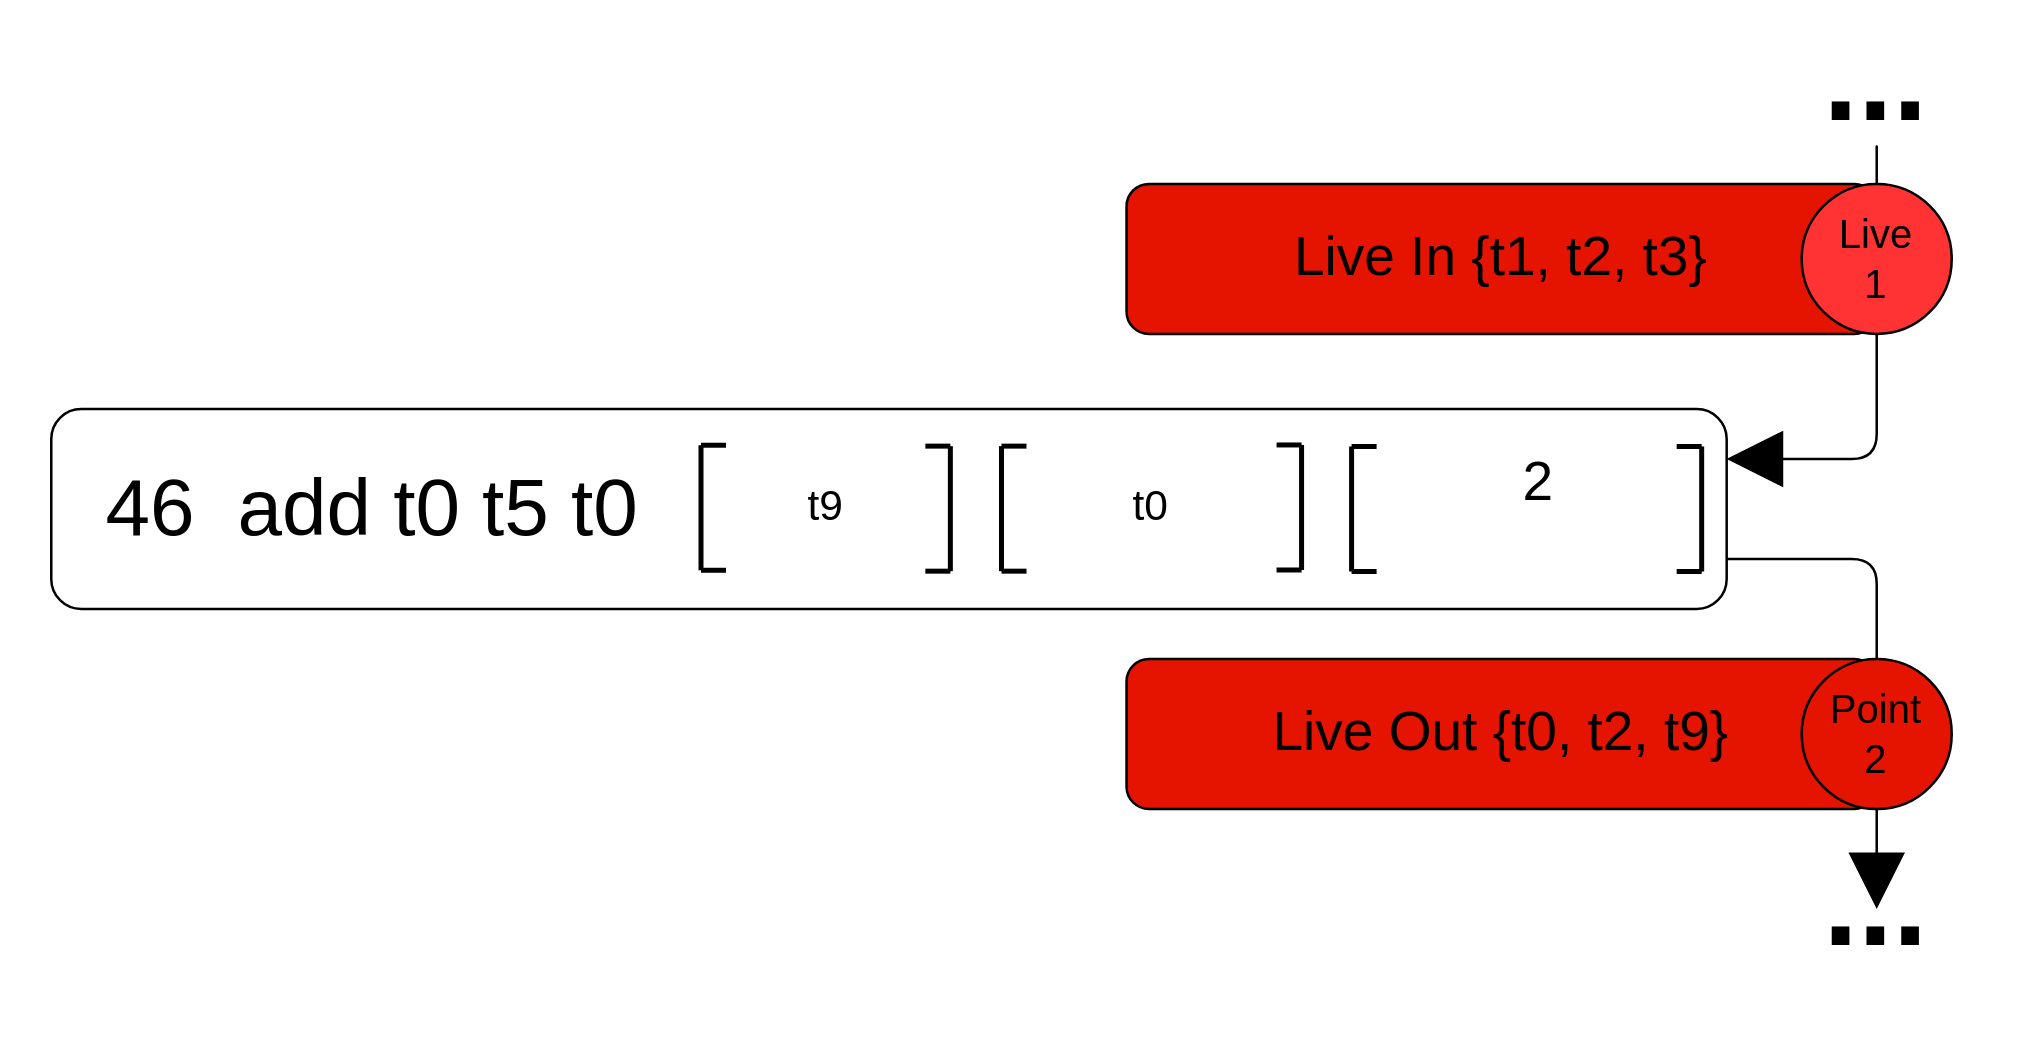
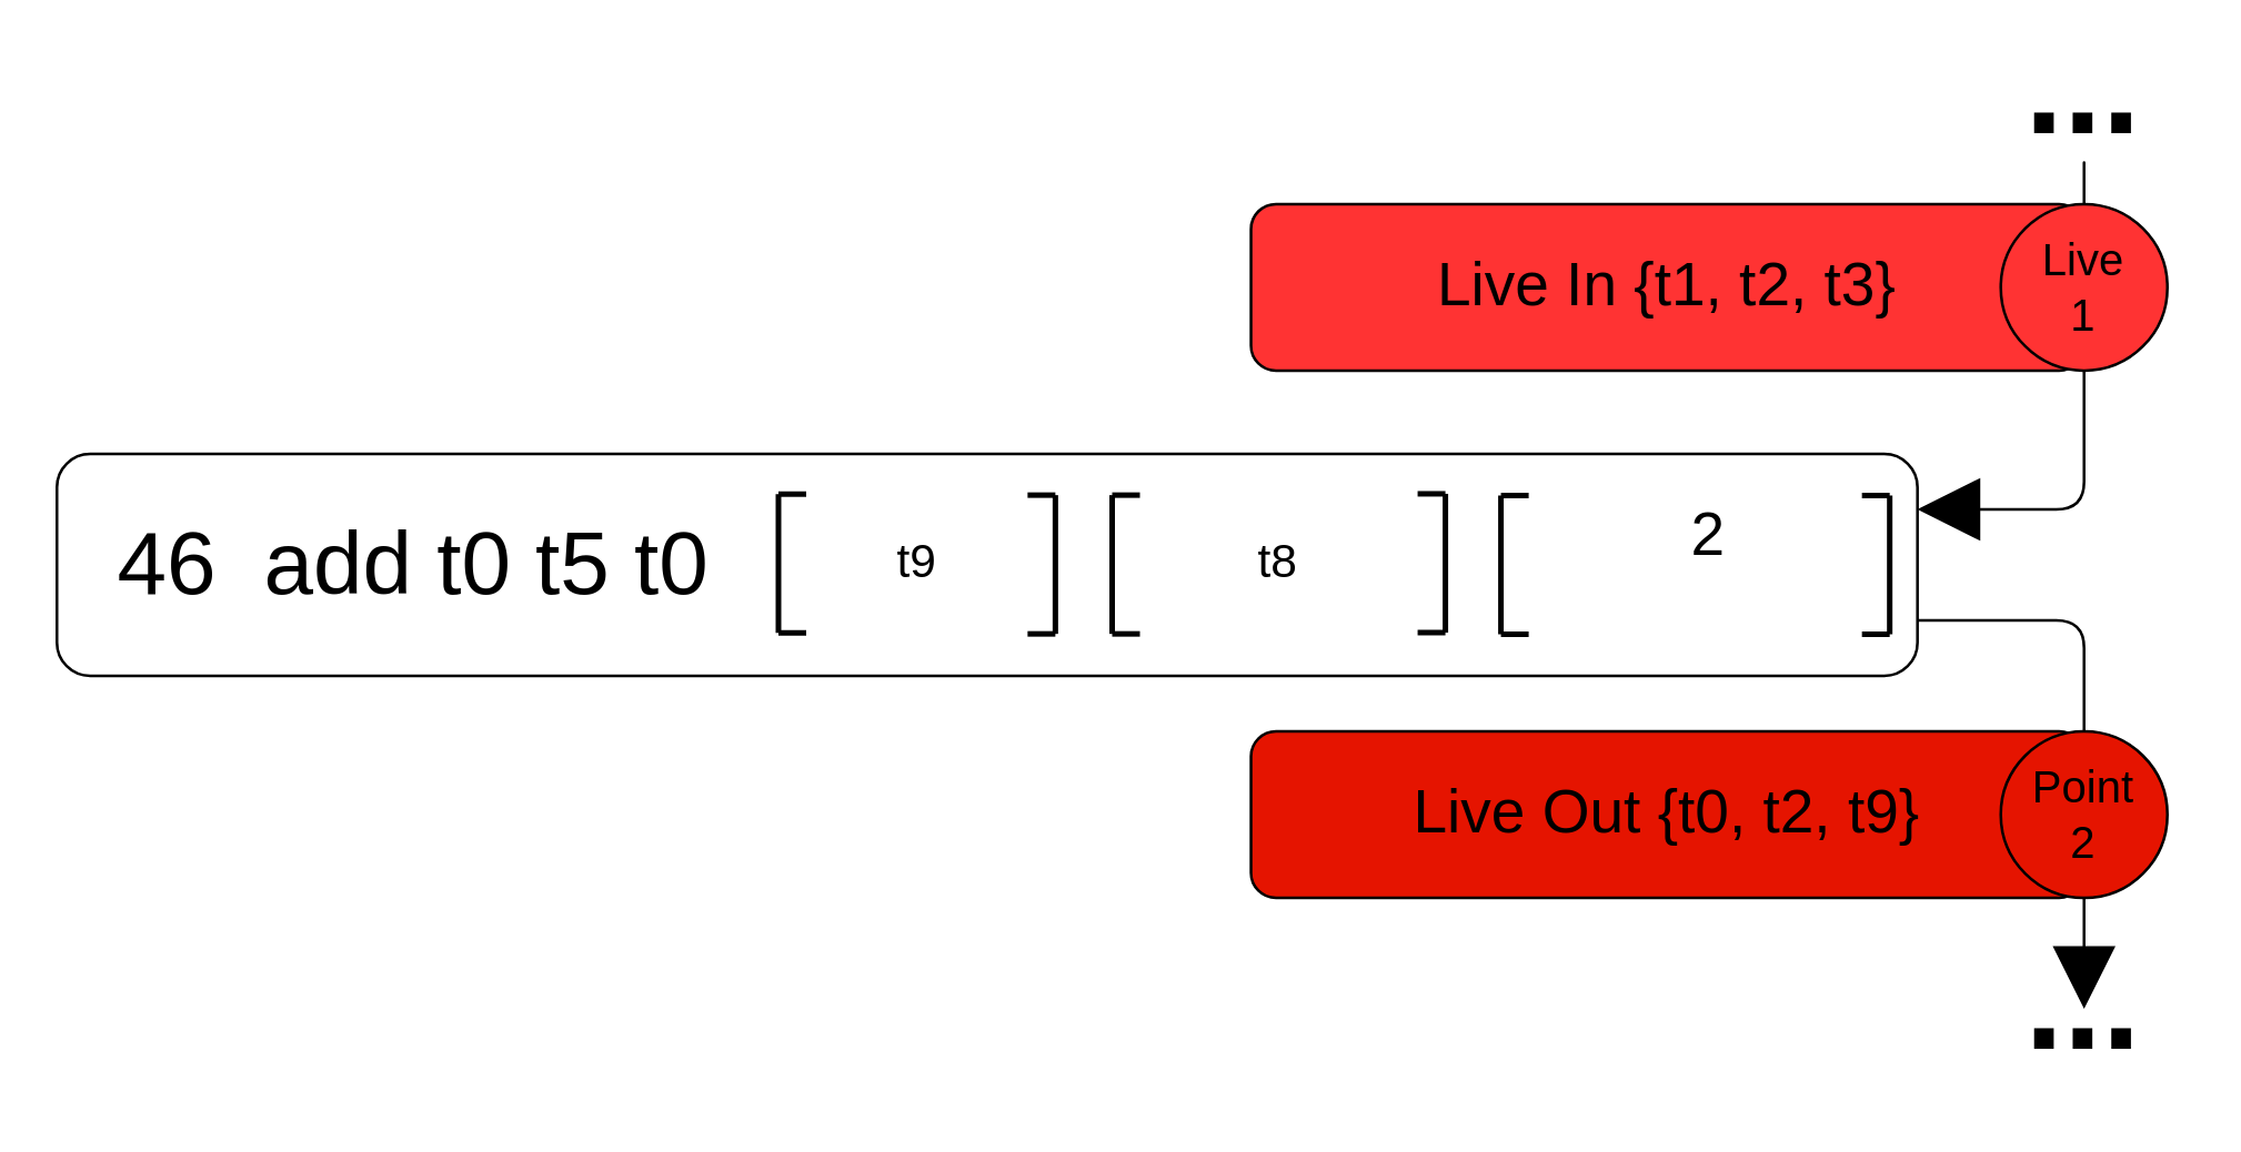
- <mxCell id="3" value="Live In {t1, t2, t3}" style="rounded=1;whiteSpace=wrap;html=1;fillColor=#e51400;fontColor=#000000;strokeColor=#000000;fontSize=22;" vertex="1" parent="1"><mxGeometry x="450" y="60" width="300" height="60" as="geometry" /></mxCell>
+ <mxCell id="3" value="Live In {t1, t2, t3}" style="rounded=1;whiteSpace=wrap;html=1;fillColor=#ff3333;fontColor=#000000;strokeColor=#000000;fontSize=22;" vertex="1" parent="1"><mxGeometry x="450" y="60" width="300" height="60" as="geometry" /></mxCell>
- <mxCell id="6" value="t0" style="text;html=1;strokeColor=none;fillColor=none;align=center;verticalAlign=middle;whiteSpace=wrap;rounded=0;fontSize=17;" vertex="1" parent="1"><mxGeometry x="410" y="175" width="100" height="30" as="geometry" /></mxCell>
+ <mxCell id="6" value="t8" style="text;html=1;strokeColor=none;fillColor=none;align=center;verticalAlign=middle;whiteSpace=wrap;rounded=0;fontSize=17;" vertex="1" parent="1"><mxGeometry x="410" y="175" width="100" height="30" as="geometry" /></mxCell>
